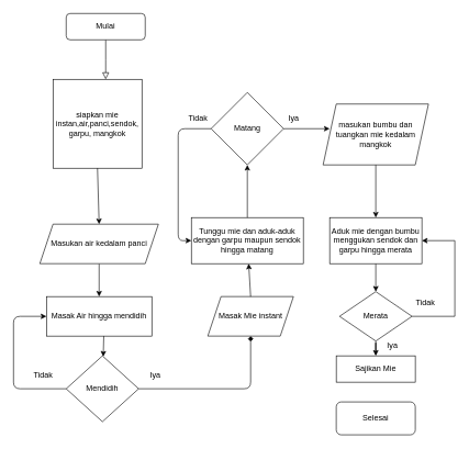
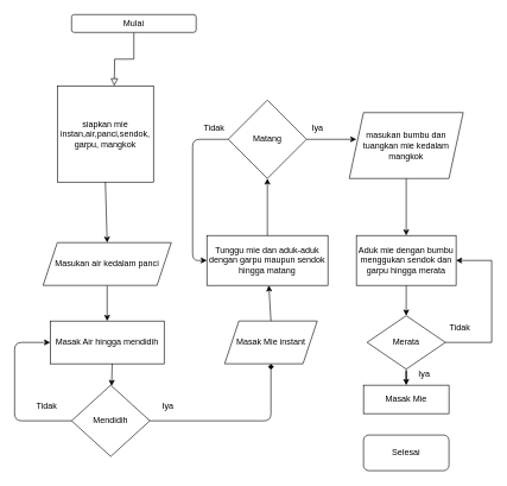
- <mxCell id="3" value="Mulai" style="rounded=1;whiteSpace=wrap;html=1;fontSize=12;glass=0;strokeWidth=1;shadow=0;" parent="1" vertex="1"><mxGeometry x="100" y="20" width="120" height="40" as="geometry" /></mxCell>
+ <mxCell id="3" value="Mulai" style="rounded=1;whiteSpace=wrap;html=1;fontSize=12;glass=0;strokeWidth=1;shadow=0;" parent="1" vertex="1"><mxGeometry x="100" y="20" width="175" height="25" as="geometry" /></mxCell>
- <mxCell id="29" value="Sajikan Mie" style="rounded=0;whiteSpace=wrap;html=1;" vertex="1" parent="1"><mxGeometry x="510" y="540" width="120" height="40" as="geometry" /></mxCell>
+ <mxCell id="29" value="Masak Mie" style="rounded=0;whiteSpace=wrap;html=1;" vertex="1" parent="1"><mxGeometry x="510" y="540" width="120" height="40" as="geometry" /></mxCell>
